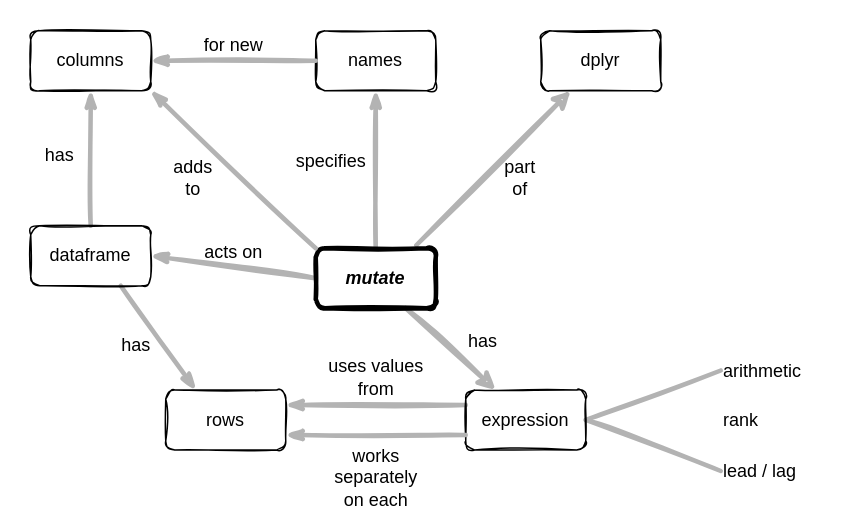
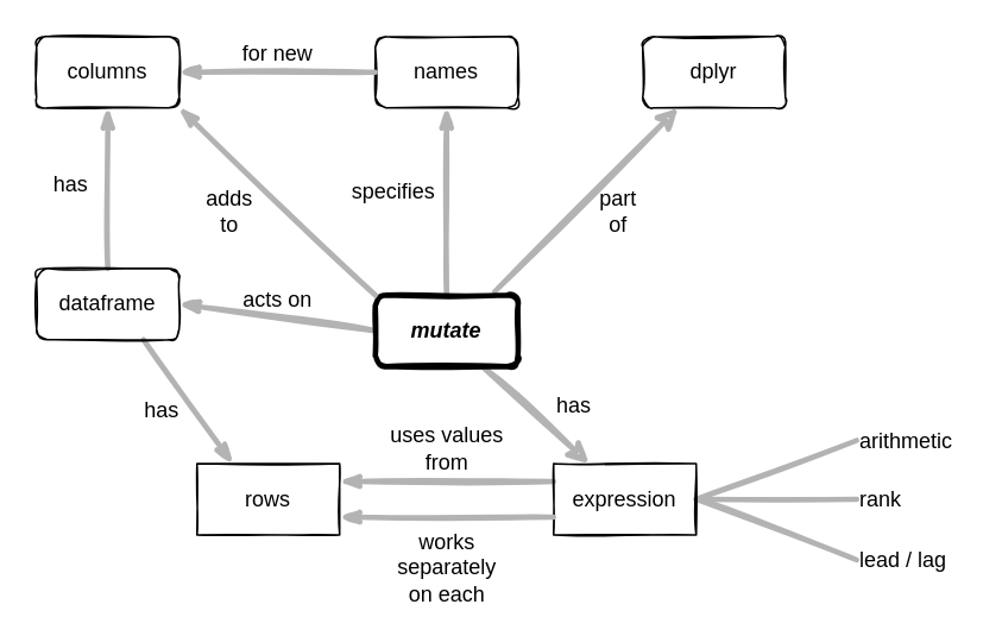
- <mxCell id="8" value="rows" style="rounded=1;whiteSpace=wrap;html=1;fontSize=12;fontFamily=Helvetica;fillColor=none;sketch=1;labelBackgroundColor=none;" parent="1" vertex="1"><mxGeometry x="110" y="259.5" width="80" height="40" as="geometry" /></mxCell>
+ <mxCell id="8" value="rows" style="whiteSpace=wrap;html=1;fontSize=12;fontFamily=Helvetica;fillColor=none;sketch=1;labelBackgroundColor=none;rounded=0;" parent="1" vertex="1"><mxGeometry x="110" y="259.5" width="80" height="40" as="geometry" /></mxCell>
- <mxCell id="19" value="expression" style="rounded=1;whiteSpace=wrap;html=1;fontSize=12;fontFamily=Helvetica;fillColor=none;sketch=1;labelBackgroundColor=none;" parent="1" vertex="1"><mxGeometry x="310" y="259.5" width="80" height="40" as="geometry" /></mxCell>
+ <mxCell id="19" value="expression" style="whiteSpace=wrap;html=1;fontSize=12;fontFamily=Helvetica;fillColor=none;sketch=1;labelBackgroundColor=none;rounded=0;" parent="1" vertex="1"><mxGeometry x="310" y="259.5" width="80" height="40" as="geometry" /></mxCell>
+ <mxCell id="17" value="" style="endArrow=none;html=1;labelBackgroundColor=none;strokeColor=#B3B3B3;strokeWidth=3;fontSize=12;entryX=0;entryY=0.5;entryDx=0;entryDy=0;exitX=1;exitY=0.5;exitDx=0;exitDy=0;fontFamily=Helvetica;sketch=1;" parent="1" source="19" target="14" edge="1"><mxGeometry width="50" height="50" relative="1" as="geometry"><mxPoint x="570" y="360" as="sourcePoint" /><mxPoint x="580" y="430" as="targetPoint" /><Array as="points" /></mxGeometry></mxCell>
